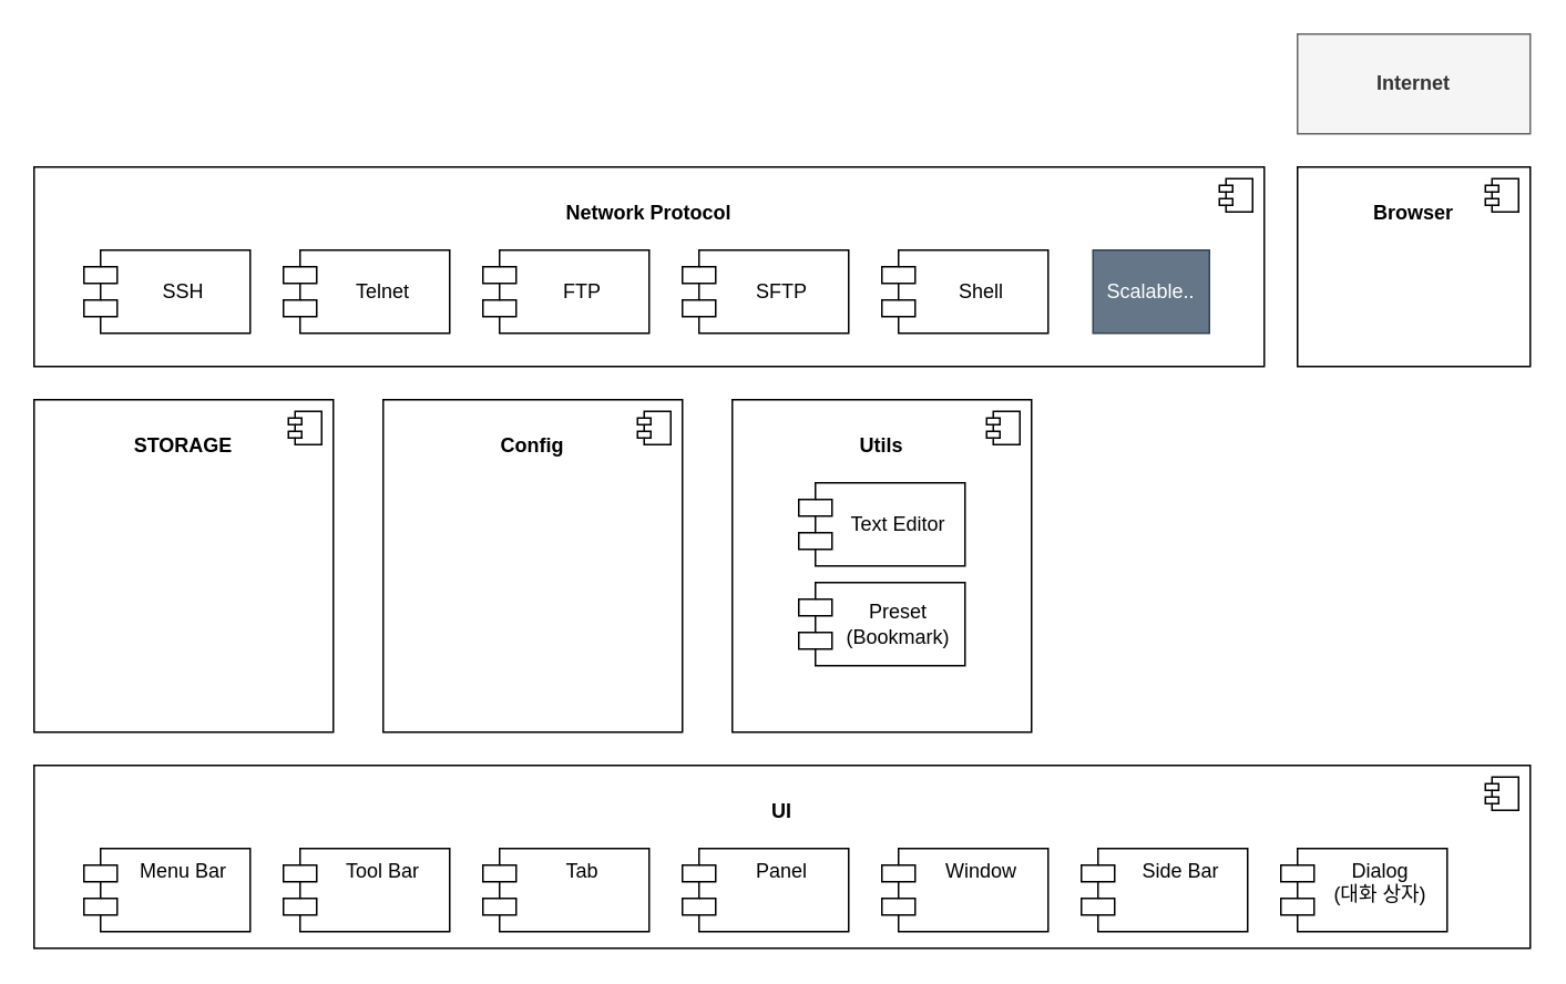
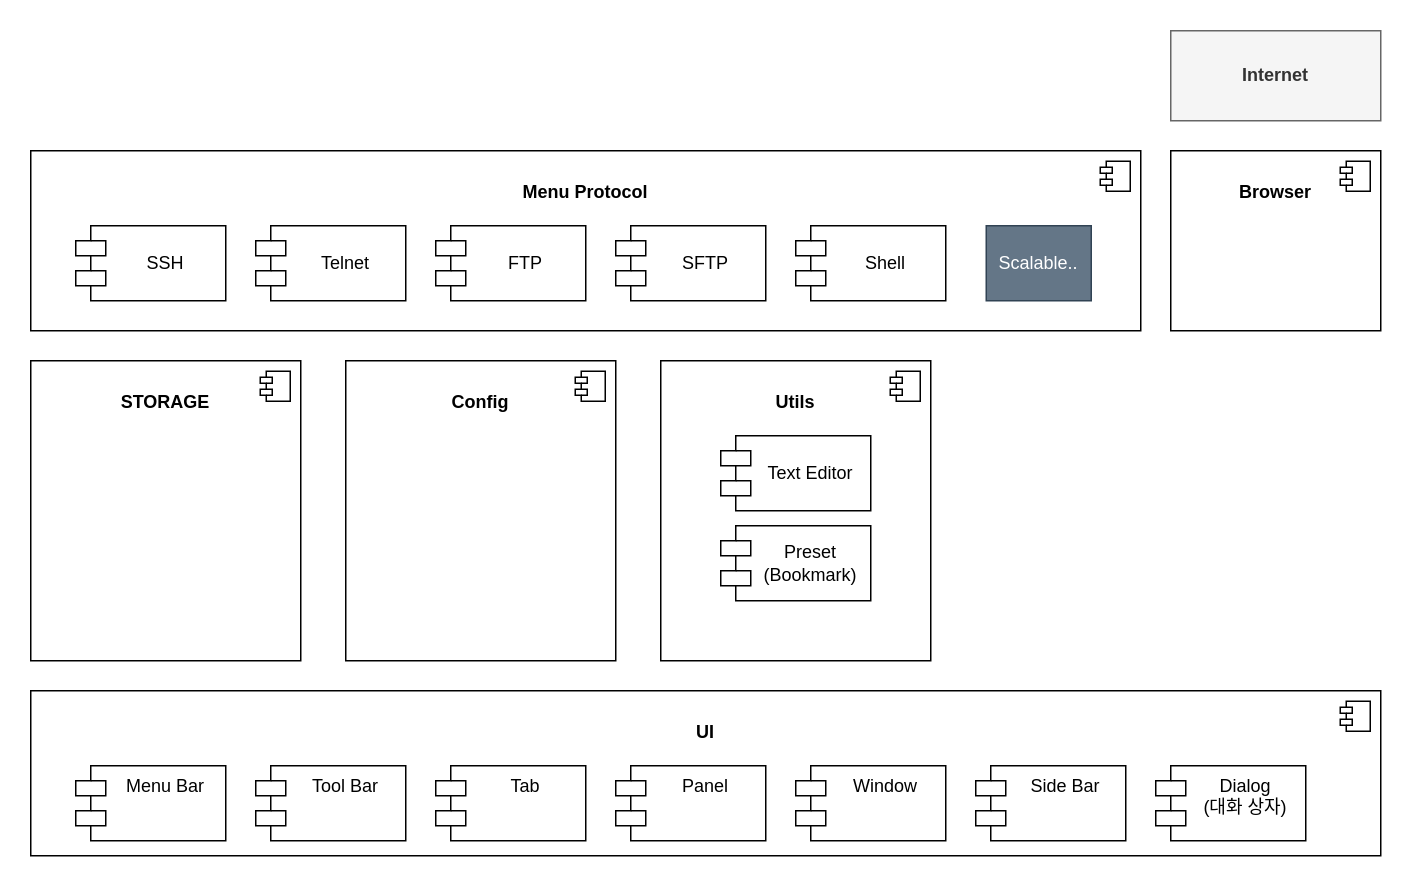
- <mxCell id="2" value="&lt;div&gt;&lt;b&gt;&lt;br&gt;&lt;/b&gt;&lt;/div&gt;&lt;b&gt;Network Protocol&lt;/b&gt;" style="html=1;dropTarget=0;whiteSpace=wrap;verticalAlign=top;" vertex="1" parent="1"><mxGeometry x="20" y="100" width="740" height="120" as="geometry" /></mxCell>
+ <mxCell id="2" value="&lt;div&gt;&lt;b&gt;&lt;br&gt;&lt;/b&gt;&lt;/div&gt;&lt;b&gt;Menu Protocol&lt;/b&gt;" style="html=1;dropTarget=0;whiteSpace=wrap;verticalAlign=top;" vertex="1" parent="1"><mxGeometry x="20" y="100" width="740" height="120" as="geometry" /></mxCell>
